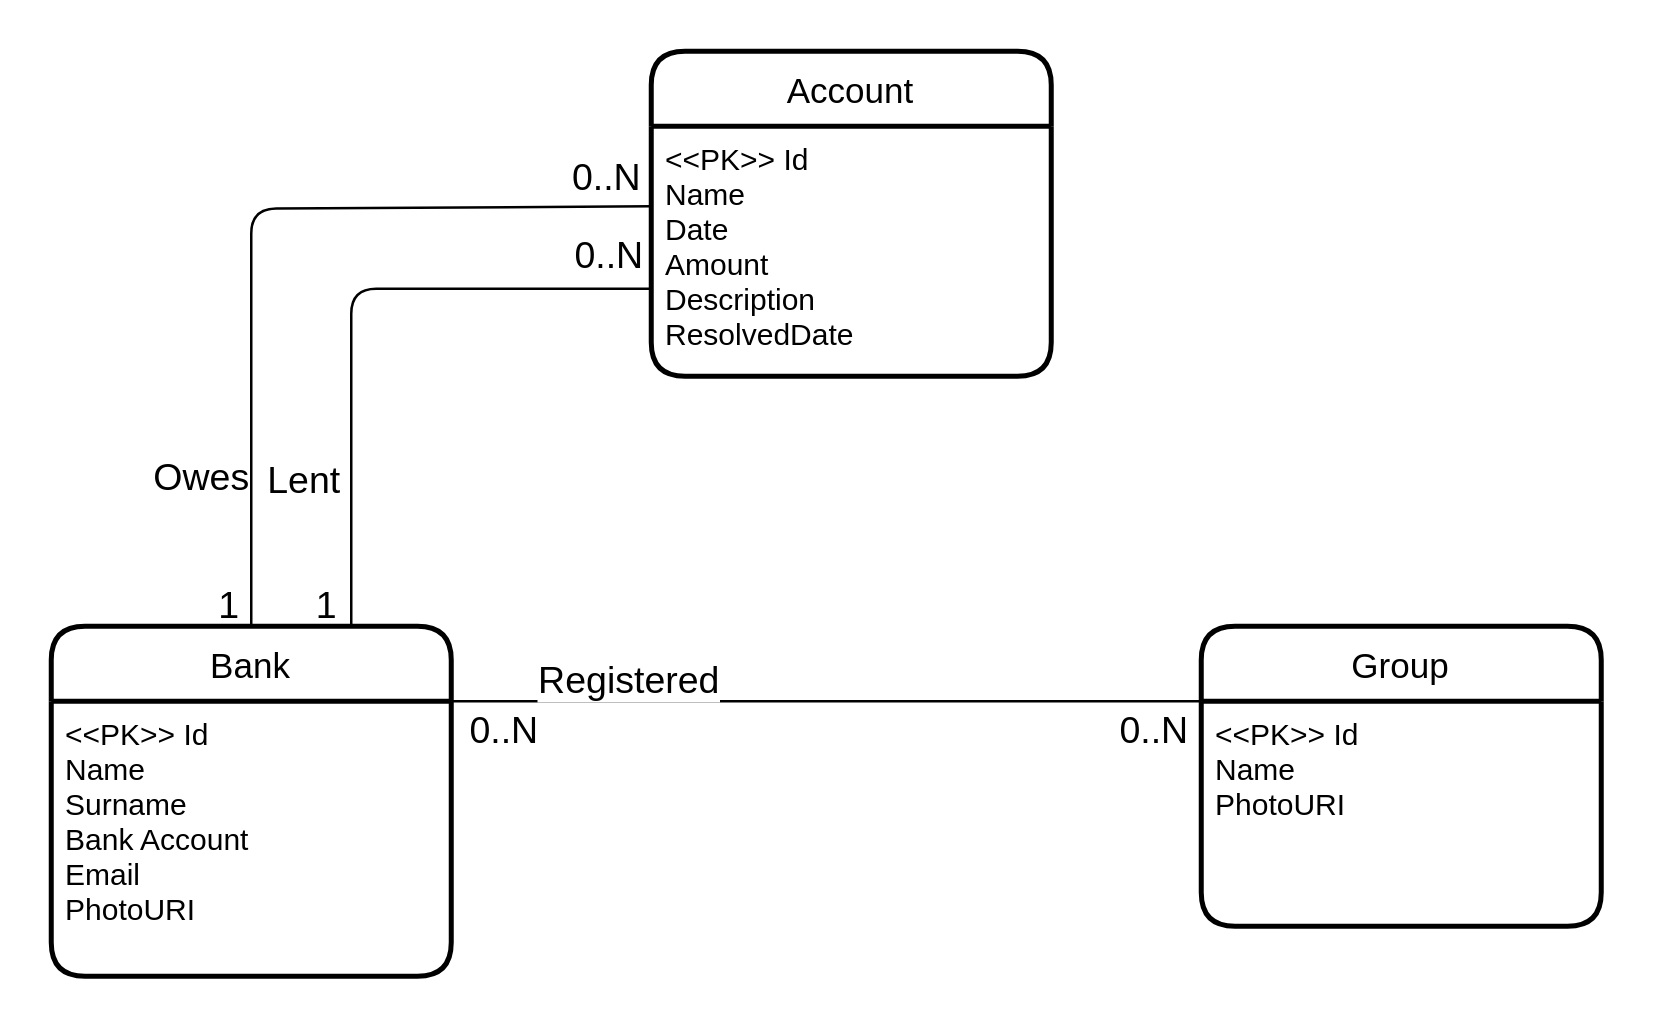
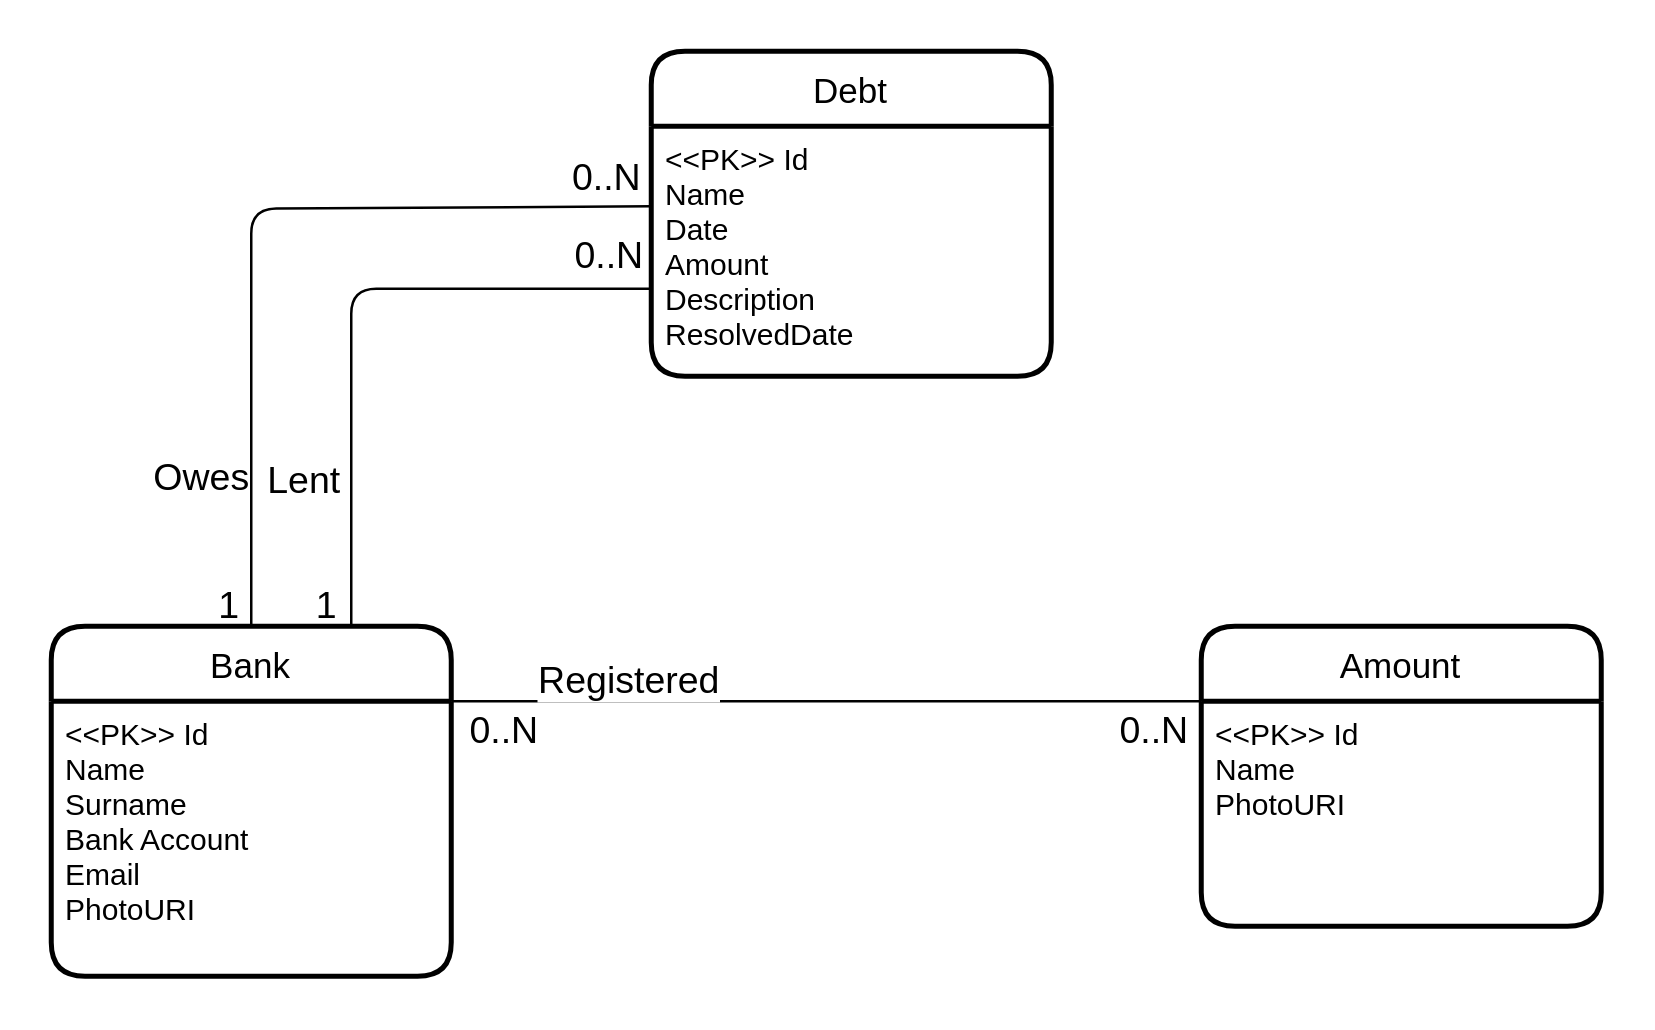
- <mxCell id="14" value="Account" style="swimlane;childLayout=stackLayout;horizontal=1;startSize=30;horizontalStack=0;rounded=1;fontSize=14;fontStyle=0;strokeWidth=2;resizeParent=0;resizeLast=1;shadow=0;dashed=0;align=center;" parent="1" vertex="1"><mxGeometry x="260" y="20" width="160" height="130" as="geometry" /></mxCell>
+ <mxCell id="14" value="Debt" style="swimlane;childLayout=stackLayout;horizontal=1;startSize=30;horizontalStack=0;rounded=1;fontSize=14;fontStyle=0;strokeWidth=2;resizeParent=0;resizeLast=1;shadow=0;dashed=0;align=center;" parent="1" vertex="1"><mxGeometry x="260" y="20" width="160" height="130" as="geometry" /></mxCell>
- <mxCell id="12" value="Group" style="swimlane;childLayout=stackLayout;horizontal=1;startSize=30;horizontalStack=0;rounded=1;fontSize=14;fontStyle=0;strokeWidth=2;resizeParent=0;resizeLast=1;shadow=0;dashed=0;align=center;" parent="1" vertex="1"><mxGeometry x="480" y="250" width="160" height="120" as="geometry" /></mxCell>
+ <mxCell id="12" value="Amount" style="swimlane;childLayout=stackLayout;horizontal=1;startSize=30;horizontalStack=0;rounded=1;fontSize=14;fontStyle=0;strokeWidth=2;resizeParent=0;resizeLast=1;shadow=0;dashed=0;align=center;" parent="1" vertex="1"><mxGeometry x="480" y="250" width="160" height="120" as="geometry" /></mxCell>
